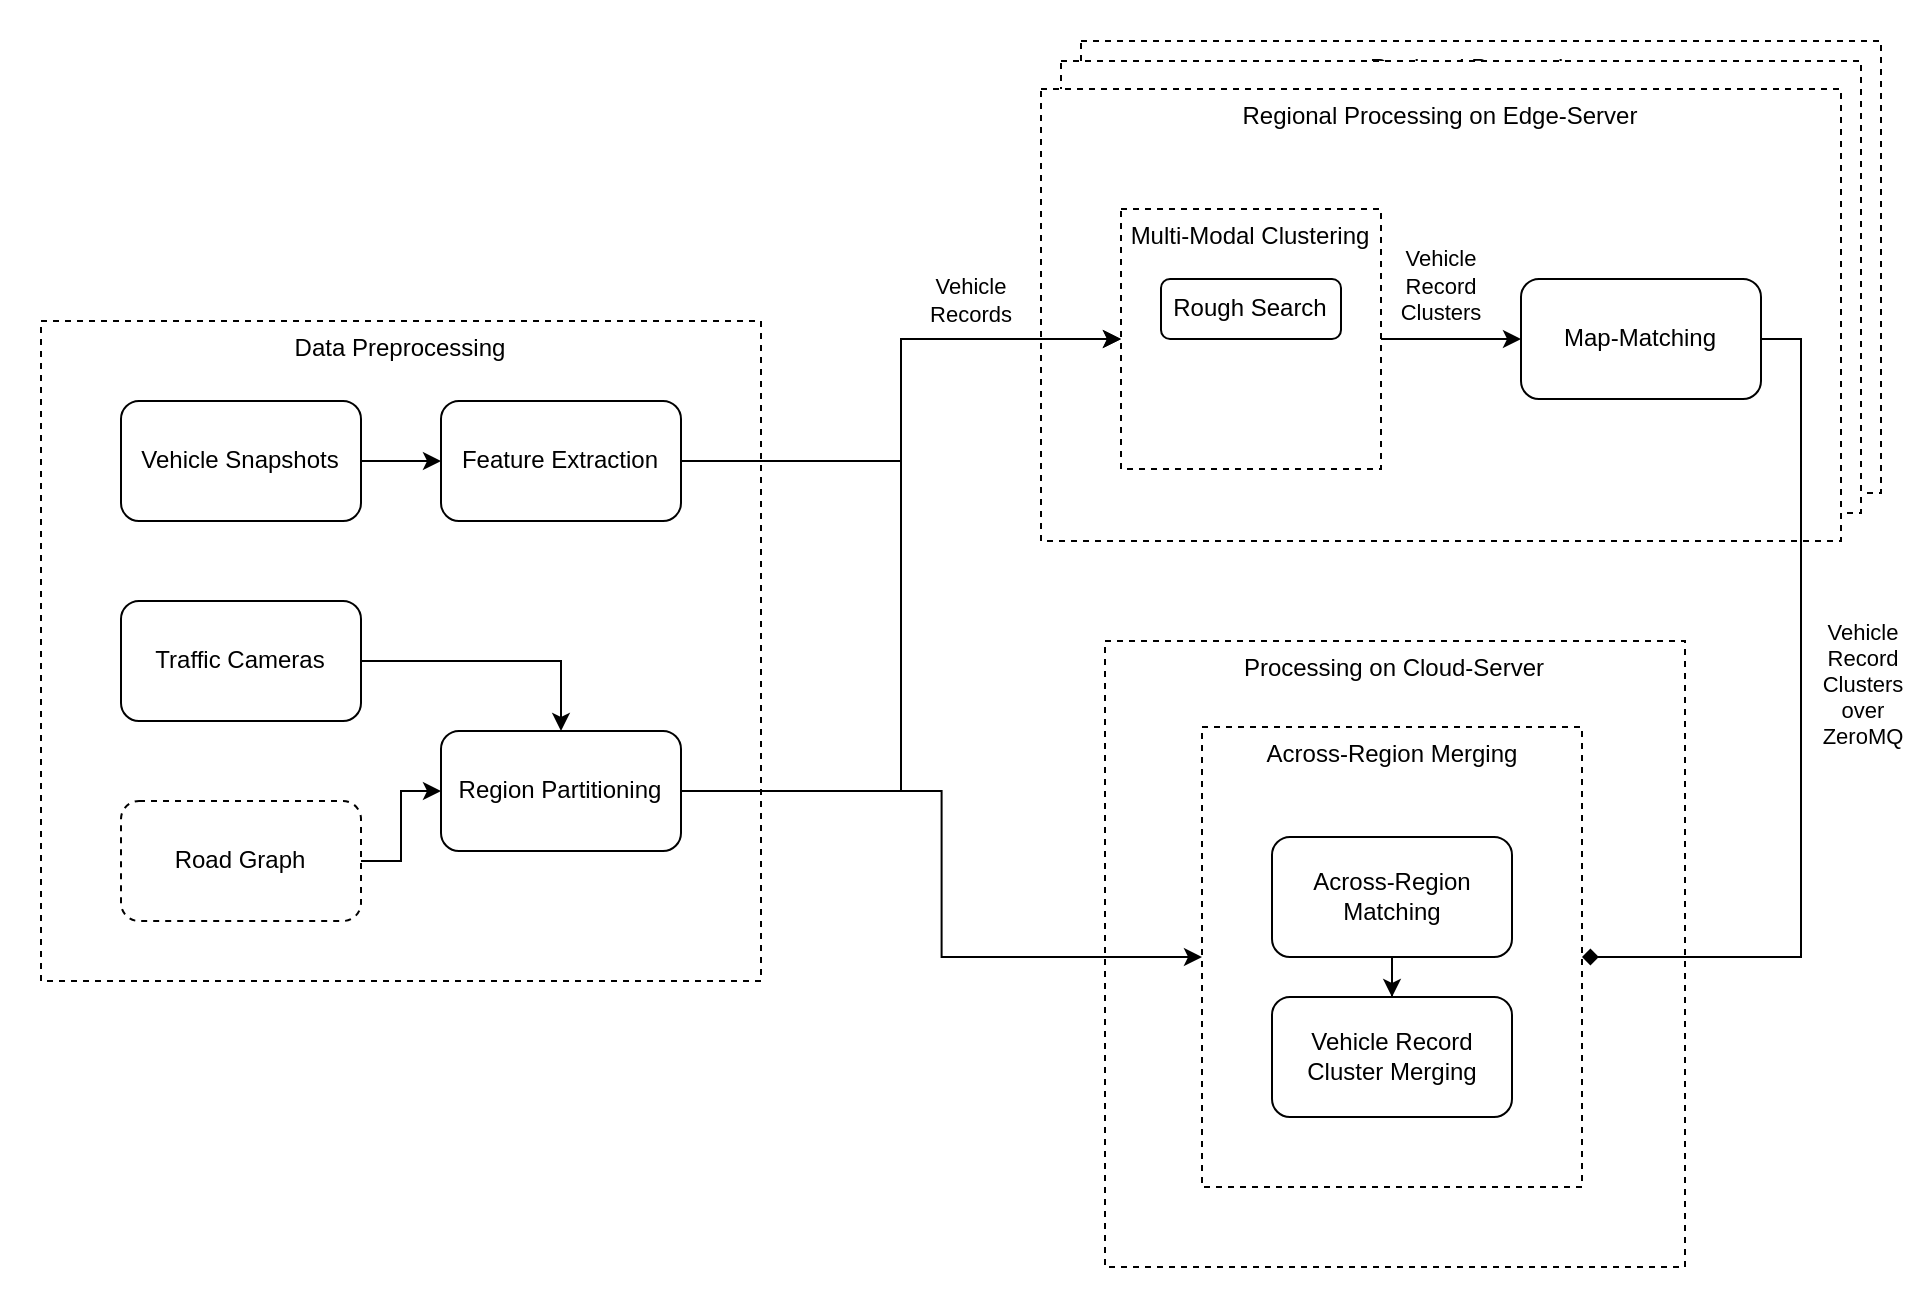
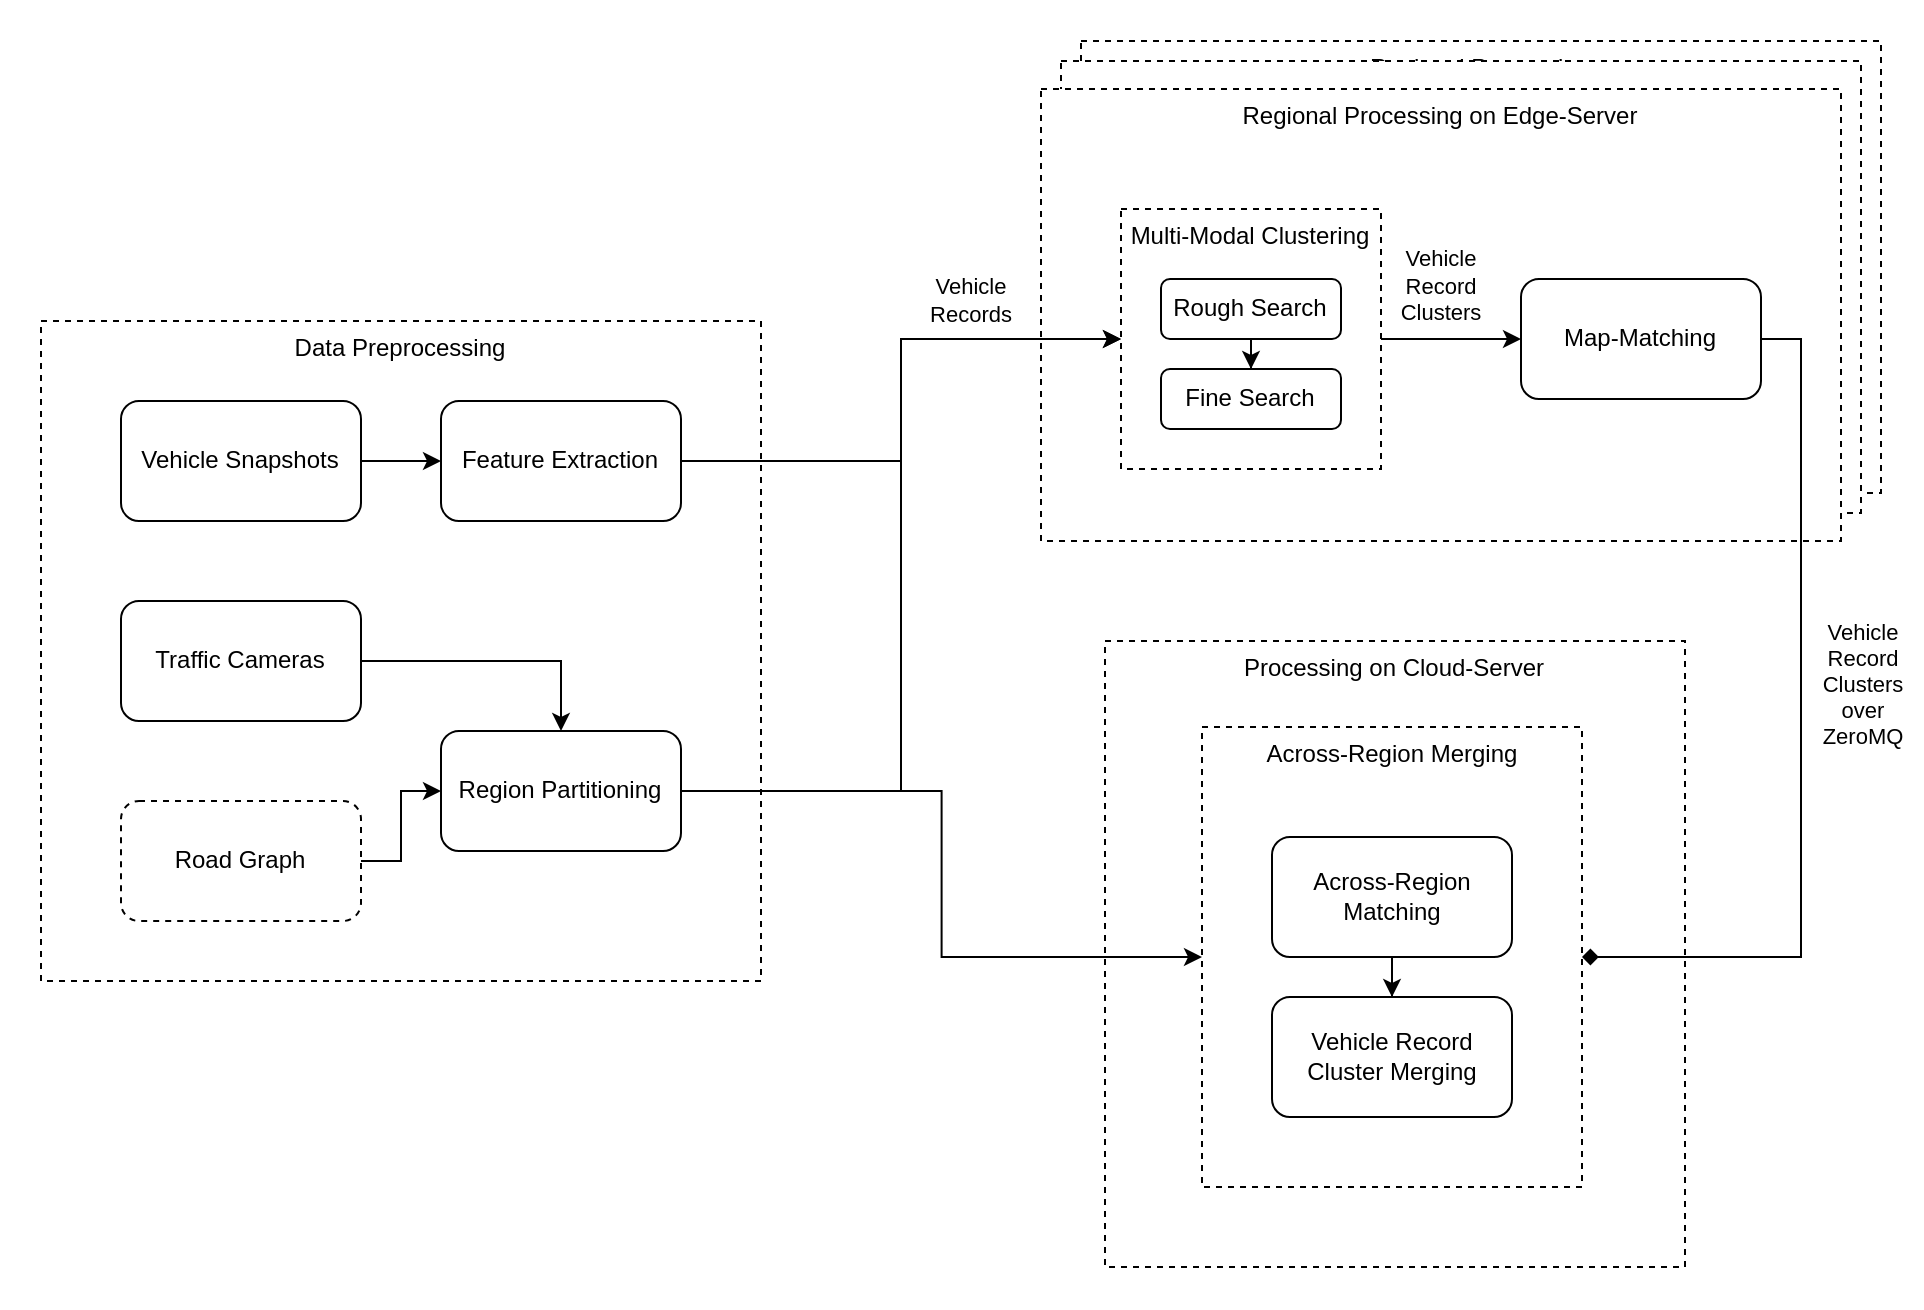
+ <mxCell id="23" style="edgeStyle=orthogonalEdgeStyle;rounded=0;orthogonalLoop=1;jettySize=auto;html=1;" parent="1" source="24" target="25" edge="1"><mxGeometry relative="1" as="geometry" /></mxCell>
+ <mxCell id="25" value="Fine Search" style="rounded=1;whiteSpace=wrap;html=1;" parent="1" vertex="1"><mxGeometry x="580" y="184" width="90" height="30" as="geometry" /></mxCell>
